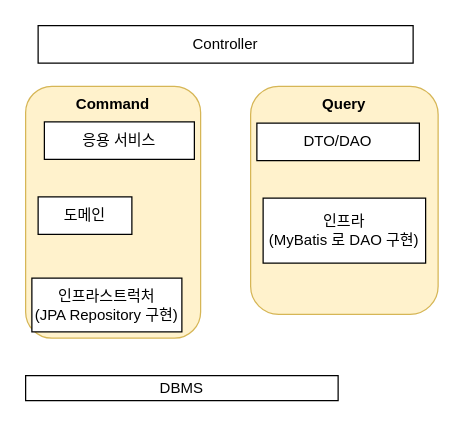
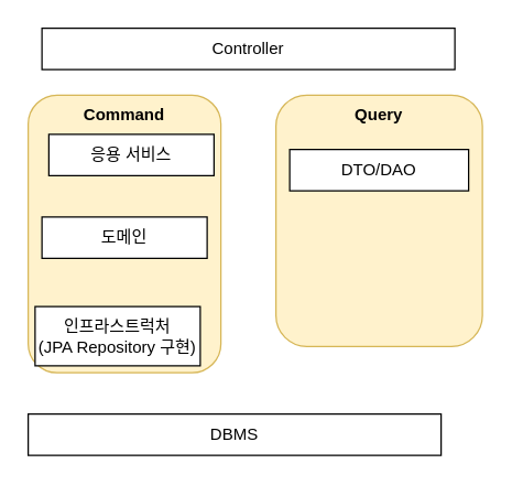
- <mxCell id="9" value="DTO/DAO" style="rounded=0;whiteSpace=wrap;html=1;" vertex="1" parent="1"><mxGeometry x="205" y="98" width="130" height="30" as="geometry" /></mxCell>
+ <mxCell id="9" value="DTO/DAO" style="rounded=0;whiteSpace=wrap;html=1;" vertex="1" parent="1"><mxGeometry x="210" y="108" width="130" height="30" as="geometry" /></mxCell>
- <mxCell id="7" value="도메인" style="rounded=0;whiteSpace=wrap;html=1;" vertex="1" parent="1"><mxGeometry x="30" y="157" width="75" height="30" as="geometry" /></mxCell>
+ <mxCell id="7" value="도메인" style="rounded=0;whiteSpace=wrap;html=1;" vertex="1" parent="1"><mxGeometry x="30" y="157" width="120" height="30" as="geometry" /></mxCell>
- <mxCell id="10" value="&lt;div&gt;인프라&lt;/div&gt;&lt;div&gt;(MyBatis 로 DAO 구현)&lt;/div&gt;" style="rounded=0;whiteSpace=wrap;html=1;" vertex="1" parent="1"><mxGeometry x="210" y="158" width="130" height="52" as="geometry" /></mxCell>
- <mxCell id="4" value="DBMS" style="rounded=0;whiteSpace=wrap;html=1;" vertex="1" parent="1"><mxGeometry x="20" y="300" width="250" height="20" as="geometry" /></mxCell>
+ <mxCell id="4" value="DBMS" style="rounded=0;whiteSpace=wrap;html=1;" vertex="1" parent="1"><mxGeometry x="20" y="300" width="300" height="30" as="geometry" /></mxCell>
